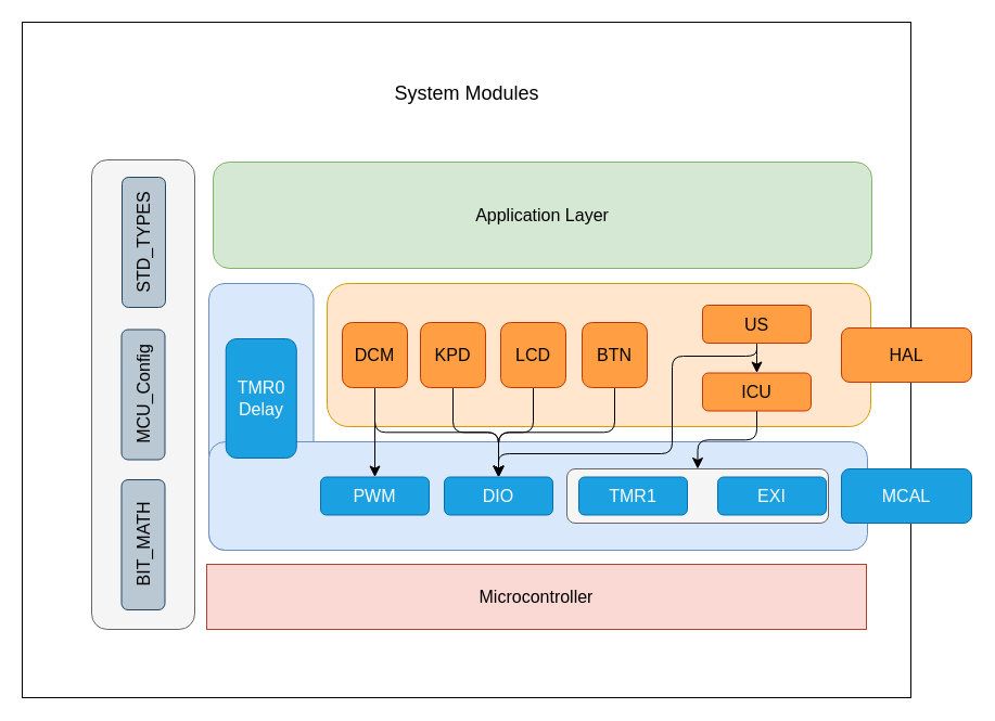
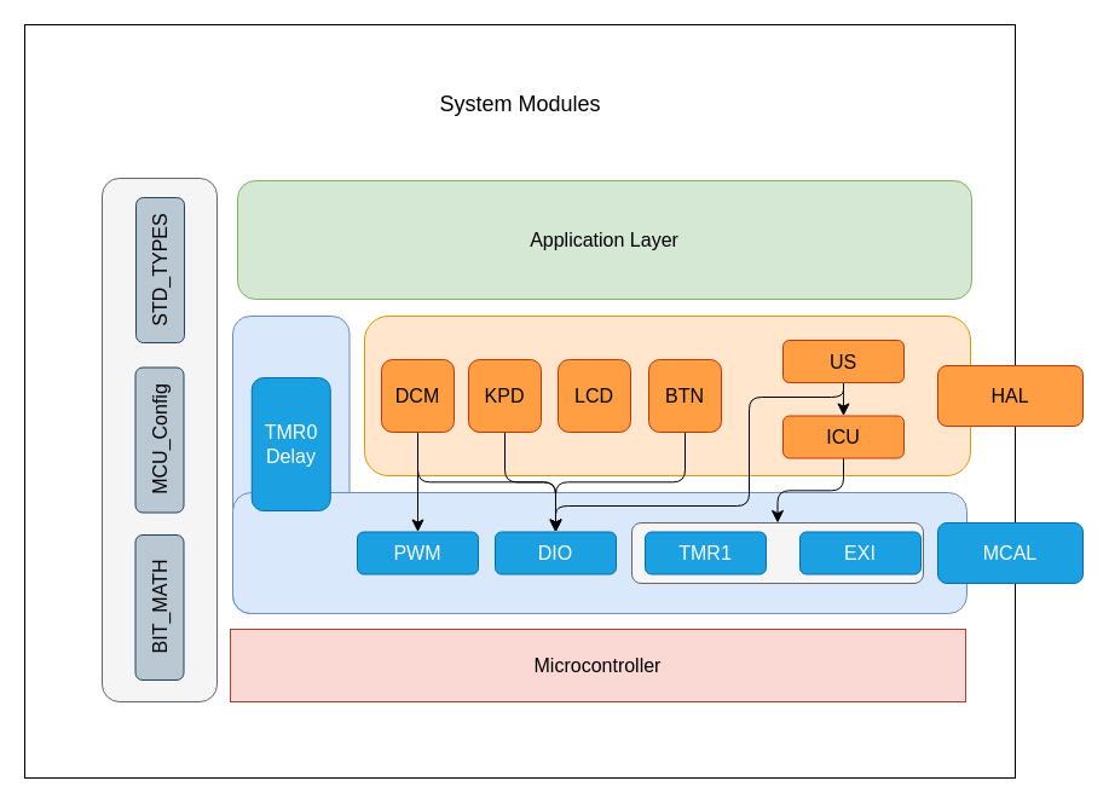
- <mxCell id="13" style="edgeStyle=orthogonalEdgeStyle;rounded=1;orthogonalLoop=1;jettySize=auto;html=1;entryX=0.5;entryY=0;entryDx=0;entryDy=0;fontSize=12;startSize=8;endSize=8;exitX=0.5;exitY=1;exitDx=0;exitDy=0;" parent="1" source="14" target="22" edge="1"><mxGeometry relative="1" as="geometry"><mxPoint x="481" y="357" as="sourcePoint" /></mxGeometry></mxCell>
